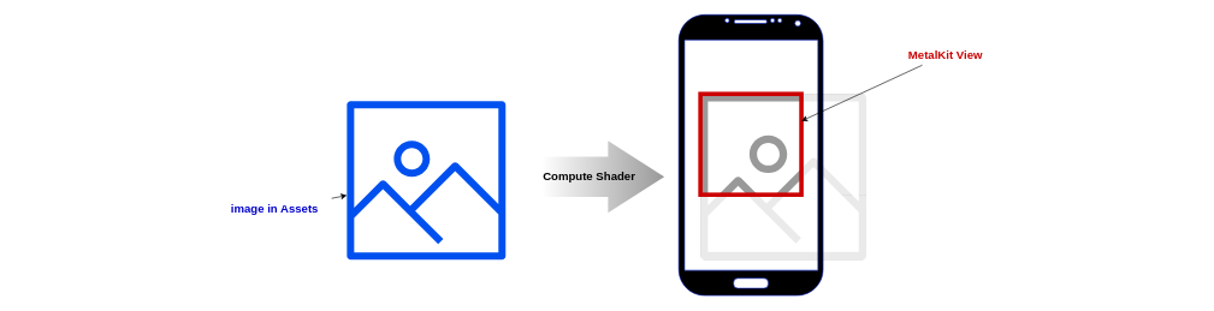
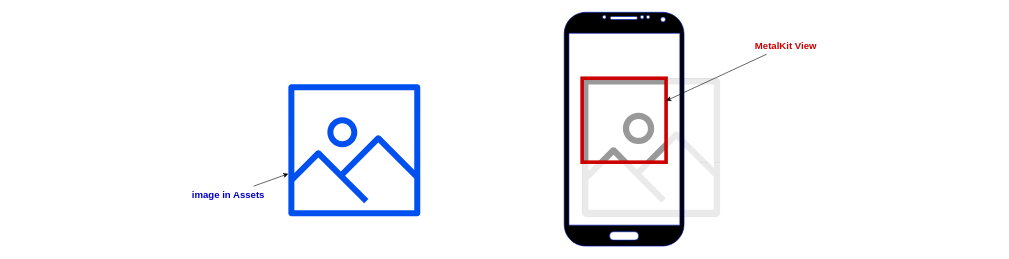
- <mxCell id="13" value="&lt;font color=&quot;#000000&quot; style=&quot;font-size: 16px;&quot;&gt;Compute Shader&lt;/font&gt;" style="shape=singleArrow;direction=west;whiteSpace=wrap;html=1;arrowWidth=0.56;arrowSize=0.459;strokeColor=none;fillColor=#999999;fontColor=#ffffff;gradientColor=#FFFFFF;gradientDirection=west;fontStyle=1;fontSize=16;align=left;flipH=1;" parent="1" vertex="1"><mxGeometry x="750" y="195" width="170" height="100" as="geometry" /></mxCell>
- <mxCell id="4" value="image in Assets" style="rounded=1;whiteSpace=wrap;html=1;fontStyle=1;fontSize=16;fontColor=#0000CC;strokeColor=none;fillColor=none;" parent="1" vertex="1"><mxGeometry x="300" y="275" width="160" height="30" as="geometry" /></mxCell>
+ <mxCell id="4" value="image in Assets" style="rounded=1;whiteSpace=wrap;html=1;fontStyle=1;fontSize=16;fontColor=#0000CC;strokeColor=none;fillColor=none;" parent="1" vertex="1"><mxGeometry x="300" y="310" width="160" height="30" as="geometry" /></mxCell>
